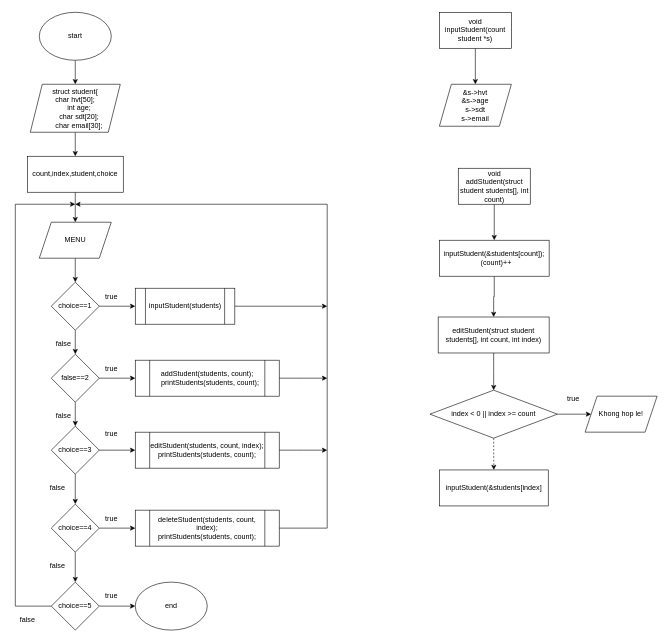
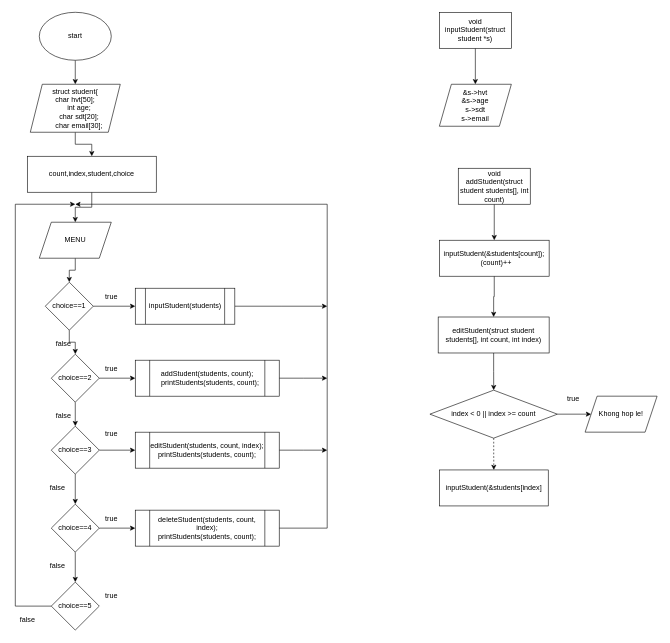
- <mxCell id="44" value="void inputStudent(count student *s)" style="rounded=0;whiteSpace=wrap;html=1;" vertex="1" parent="1"><mxGeometry x="732" y="20" width="120" height="60" as="geometry" /></mxCell>
+ <mxCell id="44" value="void inputStudent(struct student *s)" style="rounded=0;whiteSpace=wrap;html=1;" vertex="1" parent="1"><mxGeometry x="732" y="20" width="120" height="60" as="geometry" /></mxCell>
- <mxCell id="7" value="count,index,student,choice" style="rounded=0;whiteSpace=wrap;html=1;" vertex="1" parent="1"><mxGeometry x="45" y="260" width="160" height="60" as="geometry" /></mxCell>
+ <mxCell id="7" value="count,index,student,choice" style="rounded=0;whiteSpace=wrap;html=1;" vertex="1" parent="1"><mxGeometry x="45" y="260" width="215" height="60" as="geometry" /></mxCell>
- <mxCell id="10" value="choice==1" style="rhombus;whiteSpace=wrap;html=1;" vertex="1" parent="1"><mxGeometry x="85" y="470" width="80" height="80" as="geometry" /></mxCell>
+ <mxCell id="10" value="choice==1" style="rhombus;whiteSpace=wrap;html=1;" vertex="1" parent="1"><mxGeometry x="75" y="470" width="80" height="80" as="geometry" /></mxCell>
- <mxCell id="17" value="false==2" style="rhombus;whiteSpace=wrap;html=1;" vertex="1" parent="1"><mxGeometry x="85" y="590" width="80" height="80" as="geometry" /></mxCell>
+ <mxCell id="17" value="choice==2" style="rhombus;whiteSpace=wrap;html=1;" vertex="1" parent="1"><mxGeometry x="85" y="590" width="80" height="80" as="geometry" /></mxCell>
- <mxCell id="30" value="" style="edgeStyle=orthogonalEdgeStyle;rounded=0;orthogonalLoop=1;jettySize=auto;html=1;" edge="1" parent="1" source="32" target="33"><mxGeometry relative="1" as="geometry" /></mxCell>
- <mxCell id="33" value="end" style="ellipse;whiteSpace=wrap;html=1;" vertex="1" parent="1"><mxGeometry x="225" y="970" width="120" height="80" as="geometry" /></mxCell>
